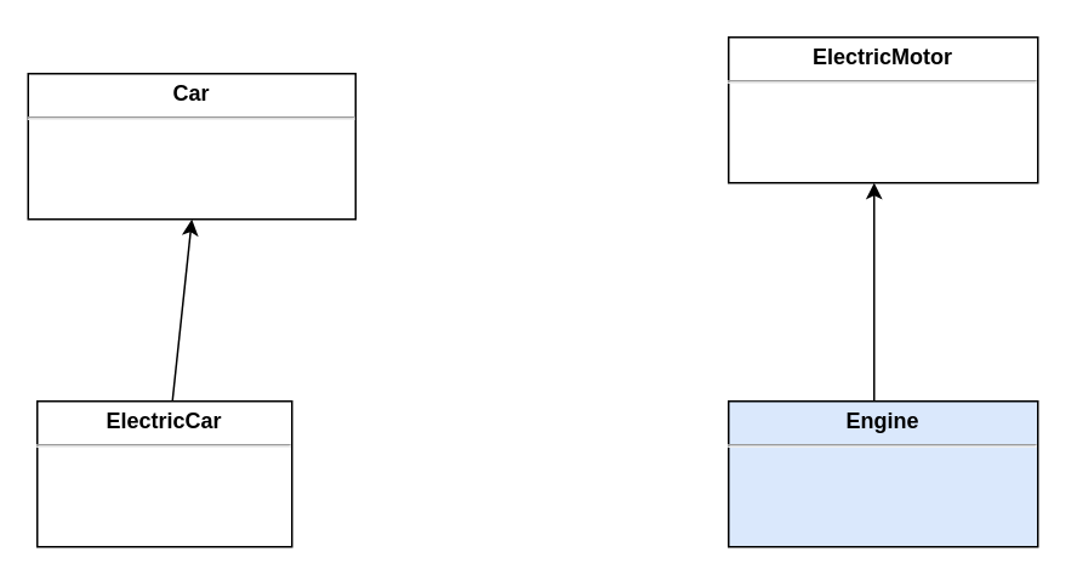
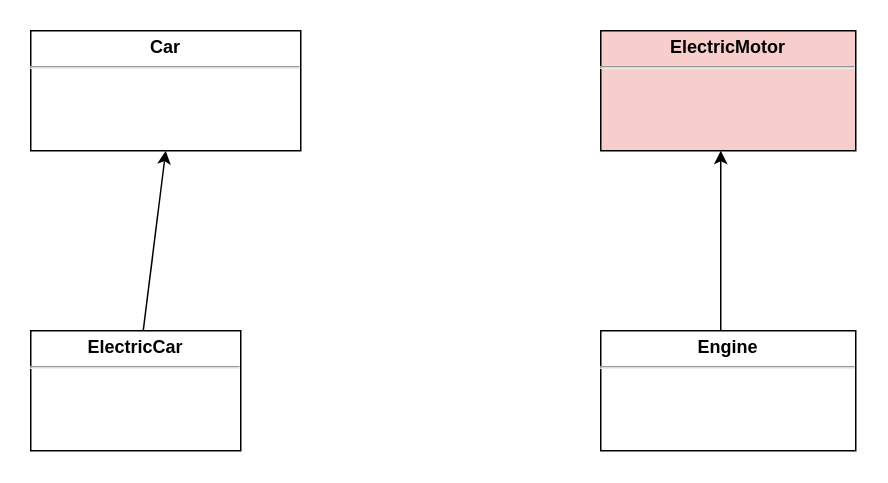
- <mxCell id="3" value="&lt;p style=&quot;margin: 0px ; margin-top: 4px ; text-align: center&quot;&gt;&lt;b&gt;ElectricMotor&lt;/b&gt;&lt;/p&gt;&lt;hr&gt;" style="verticalAlign=top;align=left;overflow=fill;fontSize=12;fontFamily=Helvetica;html=1;" vertex="1" parent="1"><mxGeometry x="400" y="20" width="170" height="80" as="geometry" /></mxCell>
+ <mxCell id="3" value="&lt;p style=&quot;margin: 0px ; margin-top: 4px ; text-align: center&quot;&gt;&lt;b&gt;ElectricMotor&lt;/b&gt;&lt;/p&gt;&lt;hr&gt;" style="verticalAlign=top;align=left;overflow=fill;fontSize=12;fontFamily=Helvetica;html=1;fillColor=#f8cecc;" vertex="1" parent="1"><mxGeometry x="400" y="20" width="170" height="80" as="geometry" /></mxCell>
- <mxCell id="2" value="&lt;p style=&quot;margin: 0px ; margin-top: 4px ; text-align: center&quot;&gt;Car&lt;/p&gt;&lt;hr&gt;" style="verticalAlign=top;align=left;overflow=fill;fontSize=12;fontFamily=Helvetica;html=1;fontStyle=1" vertex="1" parent="1"><mxGeometry x="15" y="40" width="180" height="80" as="geometry" /></mxCell>
+ <mxCell id="2" value="&lt;p style=&quot;margin: 0px ; margin-top: 4px ; text-align: center&quot;&gt;Car&lt;/p&gt;&lt;hr&gt;" style="verticalAlign=top;align=left;overflow=fill;fontSize=12;fontFamily=Helvetica;html=1;fontStyle=1" vertex="1" parent="1"><mxGeometry x="20" y="20" width="180" height="80" as="geometry" /></mxCell>
- <mxCell id="5" value="&lt;p style=&quot;margin: 0px ; margin-top: 4px ; text-align: center&quot;&gt;&lt;b&gt;Engine&lt;/b&gt;&lt;/p&gt;&lt;hr&gt;" style="verticalAlign=top;align=left;overflow=fill;fontSize=12;fontFamily=Helvetica;html=1;fillColor=#dae8fc;" vertex="1" parent="1"><mxGeometry x="400" y="220" width="170" height="80" as="geometry" /></mxCell>
+ <mxCell id="5" value="&lt;p style=&quot;margin: 0px ; margin-top: 4px ; text-align: center&quot;&gt;&lt;b&gt;Engine&lt;/b&gt;&lt;/p&gt;&lt;hr&gt;" style="verticalAlign=top;align=left;overflow=fill;fontSize=12;fontFamily=Helvetica;html=1;" vertex="1" parent="1"><mxGeometry x="400" y="220" width="170" height="80" as="geometry" /></mxCell>
